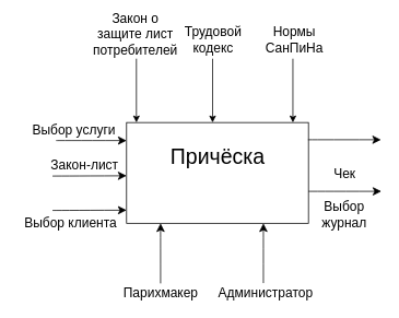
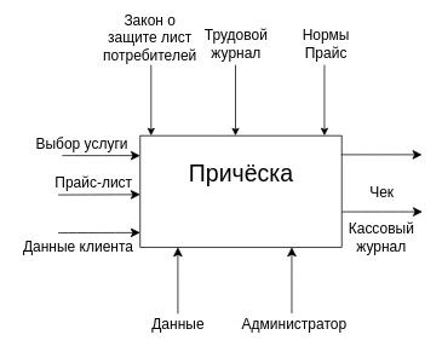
- <mxCell id="20" value="&lt;div&gt;Трудовой&lt;/div&gt;&lt;div&gt;кодекс&lt;/div&gt;" style="text;strokeColor=none;fillColor=none;html=1;align=center;verticalAlign=middle;whiteSpace=wrap;rounded=0;fontSize=16;" parent="1" vertex="1"><mxGeometry x="223" y="27" width="74" height="41" as="geometry" /></mxCell>
+ <mxCell id="20" value="&lt;div&gt;Трудовой&lt;/div&gt;&lt;div&gt;журнал&lt;/div&gt;" style="text;strokeColor=none;fillColor=none;html=1;align=center;verticalAlign=middle;whiteSpace=wrap;rounded=0;fontSize=16;" parent="1" vertex="1"><mxGeometry x="223" y="27" width="74" height="41" as="geometry" /></mxCell>
- <mxCell id="23" value="Нормы СанПиНа" style="text;strokeColor=none;fillColor=none;html=1;align=center;verticalAlign=middle;whiteSpace=wrap;rounded=0;fontSize=16;" vertex="1" parent="1"><mxGeometry x="322" y="27" width="74" height="41" as="geometry" /></mxCell>
+ <mxCell id="23" value="Нормы Прайс" style="text;strokeColor=none;fillColor=none;html=1;align=center;verticalAlign=middle;whiteSpace=wrap;rounded=0;fontSize=16;" vertex="1" parent="1"><mxGeometry x="322" y="27" width="74" height="41" as="geometry" /></mxCell>
- <mxCell id="7" value="&lt;div&gt;Закон-лист&lt;/div&gt;" style="text;strokeColor=none;fillColor=none;html=1;align=center;verticalAlign=middle;whiteSpace=wrap;rounded=0;fontSize=16;" parent="1" vertex="1"><mxGeometry x="52" y="191" width="102" height="19" as="geometry" /></mxCell>
+ <mxCell id="7" value="&lt;div&gt;Прайс-лист&lt;/div&gt;" style="text;strokeColor=none;fillColor=none;html=1;align=center;verticalAlign=middle;whiteSpace=wrap;rounded=0;fontSize=16;" parent="1" vertex="1"><mxGeometry x="52" y="191" width="102" height="19" as="geometry" /></mxCell>
- <mxCell id="10" value="Выбор журнал" style="text;strokeColor=none;fillColor=none;html=1;align=center;verticalAlign=middle;whiteSpace=wrap;rounded=0;fontSize=16;" parent="1" vertex="1"><mxGeometry x="383" y="242" width="74" height="37" as="geometry" /></mxCell>
+ <mxCell id="10" value="Кассовый журнал" style="text;strokeColor=none;fillColor=none;html=1;align=center;verticalAlign=middle;whiteSpace=wrap;rounded=0;fontSize=16;" parent="1" vertex="1"><mxGeometry x="383" y="242" width="74" height="37" as="geometry" /></mxCell>
- <mxCell id="6" value="&lt;div&gt;Выбор клиента&lt;/div&gt;" style="text;strokeColor=none;fillColor=none;html=1;align=center;verticalAlign=middle;whiteSpace=wrap;rounded=0;fontSize=16;" parent="1" vertex="1"><mxGeometry x="20" y="262" width="132" height="17" as="geometry" /></mxCell>
+ <mxCell id="6" value="&lt;div&gt;Данные клиента&lt;/div&gt;" style="text;strokeColor=none;fillColor=none;html=1;align=center;verticalAlign=middle;whiteSpace=wrap;rounded=0;fontSize=16;" parent="1" vertex="1"><mxGeometry x="20" y="262" width="132" height="17" as="geometry" /></mxCell>
- <mxCell id="9" value="&lt;div&gt;Парихмакер&lt;/div&gt;" style="text;strokeColor=none;fillColor=none;html=1;align=center;verticalAlign=middle;whiteSpace=wrap;rounded=0;fontSize=16;" parent="1" vertex="1"><mxGeometry x="144" y="347" width="104" height="19" as="geometry" /></mxCell>
+ <mxCell id="9" value="&lt;div&gt;Данные&lt;/div&gt;" style="text;strokeColor=none;fillColor=none;html=1;align=center;verticalAlign=middle;whiteSpace=wrap;rounded=0;fontSize=16;" parent="1" vertex="1"><mxGeometry x="144" y="347" width="104" height="19" as="geometry" /></mxCell>
